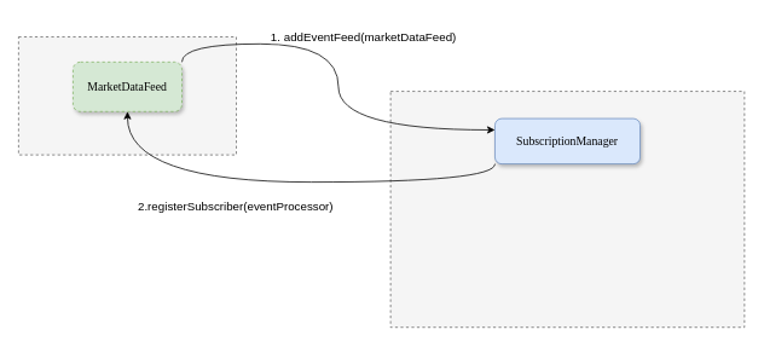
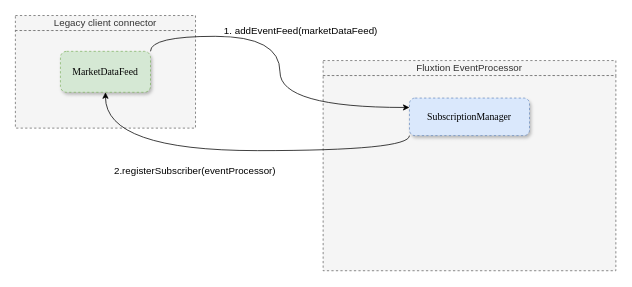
+ <mxCell id="3" value="&lt;font style=&quot;font-size: 13px;&quot;&gt;Legacy client connector&lt;/font&gt;" style="rounded=0;whiteSpace=wrap;html=1;shadow=0;glass=0;dashed=1;fillColor=#f5f5f5;strokeColor=#666666;fontColor=#333333;" parent="2" vertex="1"><mxGeometry width="240" height="20" as="geometry" /></mxCell>
+ <mxCell id="7" value="&lt;font style=&quot;font-size: 13px;&quot;&gt;Fluxtion EventProcessor&lt;/font&gt;" style="rounded=0;whiteSpace=wrap;html=1;shadow=0;glass=0;dashed=1;fillColor=#f5f5f5;strokeColor=#666666;fontColor=#333333;movable=1;resizable=1;rotatable=1;deletable=1;editable=1;connectable=1;" parent="6" vertex="1"><mxGeometry width="390" height="20" as="geometry" /></mxCell>
- <mxCell id="9" value="&lt;font style=&quot;font-size: 13px;&quot;&gt;SubscriptionManager&lt;/font&gt;" style="rounded=1;whiteSpace=wrap;html=1;fillColor=#dae8fc;strokeColor=#6c8ebf;shadow=1;fontFamily=Verdana;" parent="6" vertex="1"><mxGeometry x="115" y="50" width="160" height="50" as="geometry" /></mxCell>
+ <mxCell id="9" value="&lt;font style=&quot;font-size: 13px;&quot;&gt;SubscriptionManager&lt;/font&gt;" style="rounded=1;whiteSpace=wrap;html=1;fillColor=#dae8fc;strokeColor=#6c8ebf;shadow=1;fontFamily=Verdana;dashed=1;" parent="6" vertex="1"><mxGeometry x="115" y="50" width="160" height="50" as="geometry" /></mxCell>
